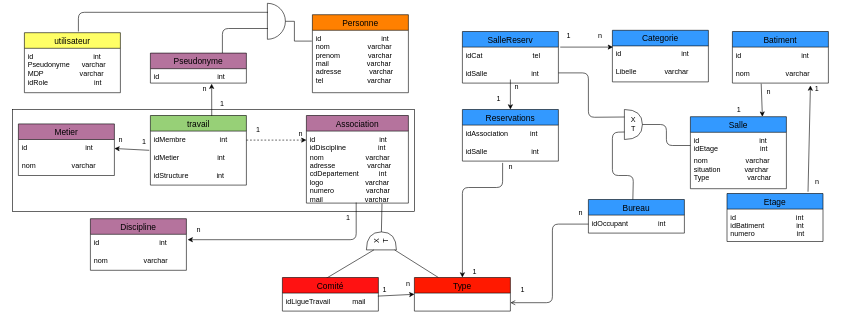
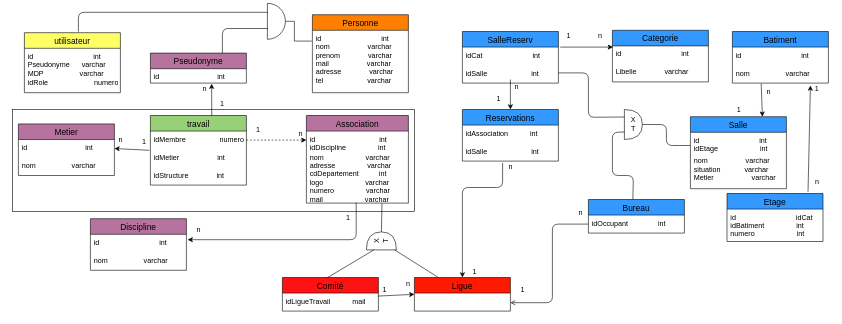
- <mxCell id="68" value="idCat                         tel" style="text;strokeColor=none;fillColor=none;spacingLeft=4;spacingRight=4;overflow=hidden;rotatable=0;points=[[0,0.5],[1,0.5]];portConstraint=eastwest;fontSize=12;" parent="67" vertex="1"><mxGeometry y="26" width="160" height="30" as="geometry" /></mxCell>
+ <mxCell id="68" value="idCat                         int" style="text;strokeColor=none;fillColor=none;spacingLeft=4;spacingRight=4;overflow=hidden;rotatable=0;points=[[0,0.5],[1,0.5]];portConstraint=eastwest;fontSize=12;" parent="67" vertex="1"><mxGeometry y="26" width="160" height="30" as="geometry" /></mxCell>
- <mxCell id="38" value="idRole                       int" style="text;strokeColor=none;fillColor=none;spacingLeft=4;spacingRight=4;overflow=hidden;rotatable=0;points=[[0,0.5],[1,0.5]];portConstraint=eastwest;fontSize=12;" parent="36" vertex="1"><mxGeometry y="70" width="160" height="30" as="geometry" /></mxCell>
+ <mxCell id="38" value="idRole                       numero" style="text;strokeColor=none;fillColor=none;spacingLeft=4;spacingRight=4;overflow=hidden;rotatable=0;points=[[0,0.5],[1,0.5]];portConstraint=eastwest;fontSize=12;" parent="36" vertex="1"><mxGeometry y="70" width="160" height="30" as="geometry" /></mxCell>
- <mxCell id="47" value="idMembre                 int" style="text;strokeColor=none;fillColor=none;spacingLeft=4;spacingRight=4;overflow=hidden;rotatable=0;points=[[0,0.5],[1,0.5]];portConstraint=eastwest;fontSize=12;" parent="46" vertex="1"><mxGeometry y="26" width="160" height="30" as="geometry" /></mxCell>
+ <mxCell id="47" value="idMembre                 numero" style="text;strokeColor=none;fillColor=none;spacingLeft=4;spacingRight=4;overflow=hidden;rotatable=0;points=[[0,0.5],[1,0.5]];portConstraint=eastwest;fontSize=12;" parent="46" vertex="1"><mxGeometry y="26" width="160" height="30" as="geometry" /></mxCell>
- <mxCell id="7" value="nom                   varchar&#10;situation            varchar&#10;Type                   varchar&#10;" style="text;strokeColor=none;fillColor=none;spacingLeft=4;spacingRight=4;overflow=hidden;rotatable=0;points=[[0,0.5],[1,0.5]];portConstraint=eastwest;fontSize=12;" parent="5" vertex="1"><mxGeometry y="60" width="160" height="60" as="geometry" /></mxCell>
+ <mxCell id="7" value="nom                   varchar&#10;situation            varchar&#10;Metier                   varchar&#10;" style="text;strokeColor=none;fillColor=none;spacingLeft=4;spacingRight=4;overflow=hidden;rotatable=0;points=[[0,0.5],[1,0.5]];portConstraint=eastwest;fontSize=12;" parent="5" vertex="1"><mxGeometry y="60" width="160" height="60" as="geometry" /></mxCell>
- <mxCell id="4" value="id                              int&#10;idBatiment                int&#10;numero                     int&#10;&#10;" style="text;strokeColor=none;fillColor=none;spacingLeft=4;spacingRight=4;overflow=hidden;rotatable=0;points=[[0,0.5],[1,0.5]];portConstraint=eastwest;fontSize=12;" parent="3" vertex="1"><mxGeometry y="26" width="160" height="54" as="geometry" /></mxCell>
+ <mxCell id="4" value="id                              idCat&#10;idBatiment                int&#10;numero                     int&#10;&#10;" style="text;strokeColor=none;fillColor=none;spacingLeft=4;spacingRight=4;overflow=hidden;rotatable=0;points=[[0,0.5],[1,0.5]];portConstraint=eastwest;fontSize=12;" parent="3" vertex="1"><mxGeometry y="26" width="160" height="54" as="geometry" /></mxCell>
- <mxCell id="53" value="Type" style="swimlane;fontStyle=0;childLayout=stackLayout;horizontal=1;startSize=26;horizontalStack=0;resizeParent=1;resizeParentMax=0;resizeLast=0;collapsible=1;marginBottom=0;align=center;fontSize=14;fillColor=#FF1900;" parent="1" vertex="1"><mxGeometry x="690" y="462" width="160" height="56" as="geometry" /></mxCell>
+ <mxCell id="53" value="Ligue" style="swimlane;fontStyle=0;childLayout=stackLayout;horizontal=1;startSize=26;horizontalStack=0;resizeParent=1;resizeParentMax=0;resizeLast=0;collapsible=1;marginBottom=0;align=center;fontSize=14;fillColor=#FF1900;" parent="1" vertex="1"><mxGeometry x="690" y="462" width="160" height="56" as="geometry" /></mxCell>
